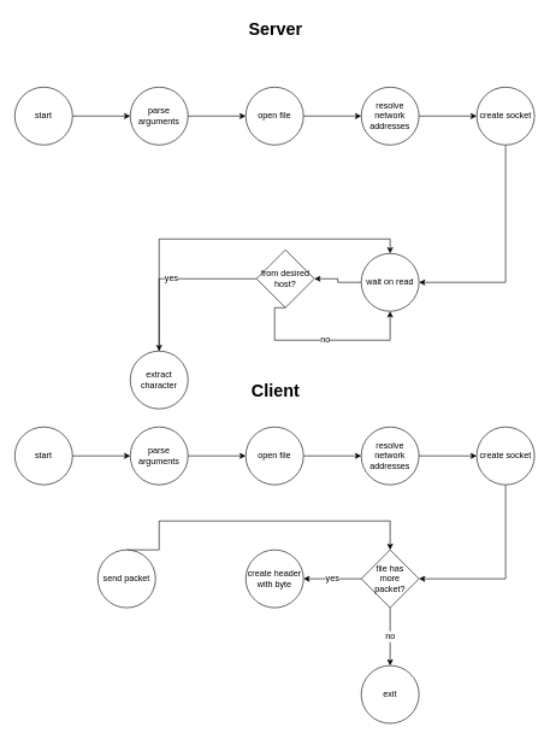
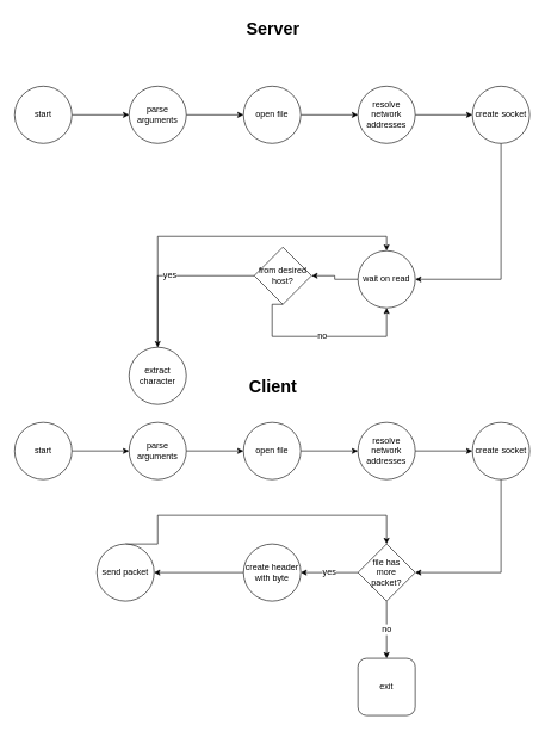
+ <mxCell id="34" value="" style="edgeStyle=orthogonalEdgeStyle;rounded=0;orthogonalLoop=1;jettySize=auto;html=1;fontSize=12;" edge="1" parent="1" source="35" target="37"><mxGeometry relative="1" as="geometry" /></mxCell>
- <mxCell id="38" value="exit" style="ellipse;whiteSpace=wrap;html=1;aspect=fixed;fontSize=12;" vertex="1" parent="1"><mxGeometry x="500" y="920" width="80" height="80" as="geometry" /></mxCell>
+ <mxCell id="38" value="exit" style="whiteSpace=wrap;html=1;aspect=fixed;fontSize=12;rounded=1;" vertex="1" parent="1"><mxGeometry x="500" y="920" width="80" height="80" as="geometry" /></mxCell>
